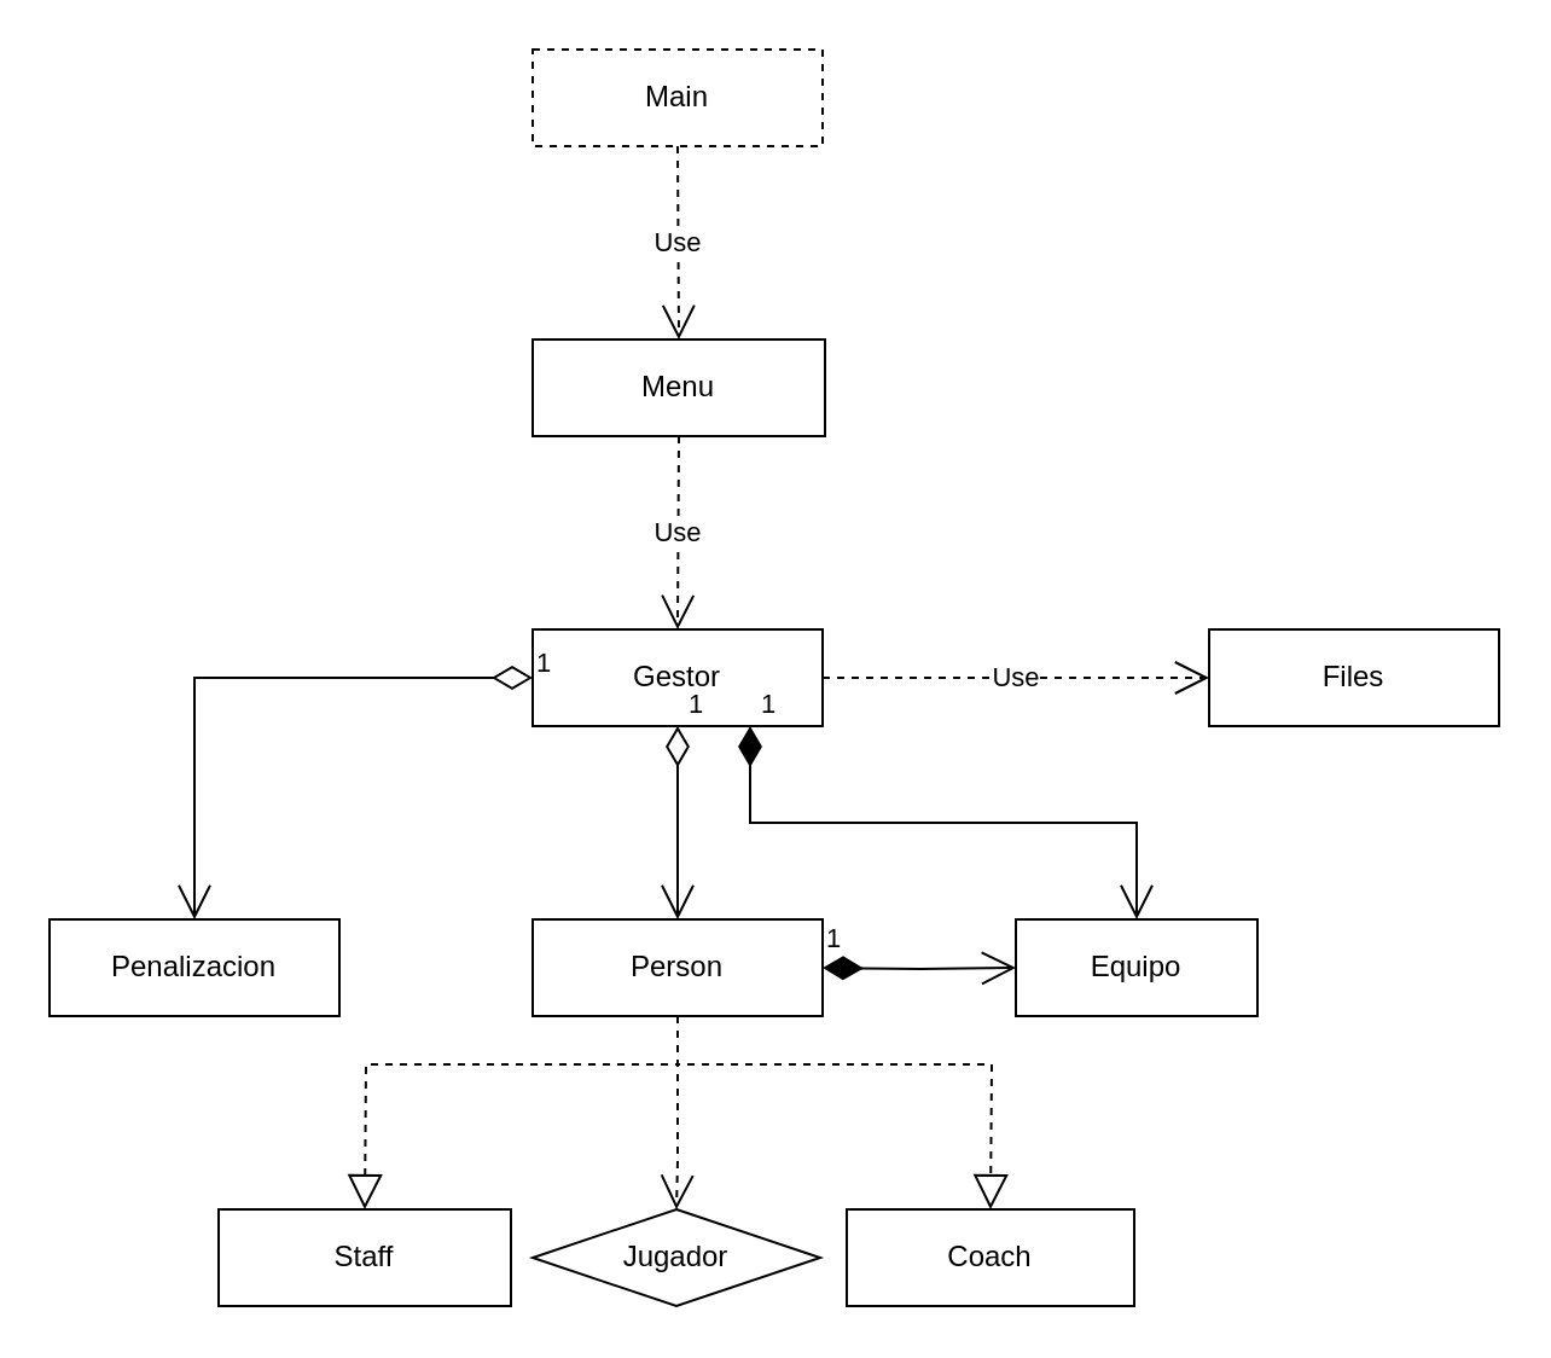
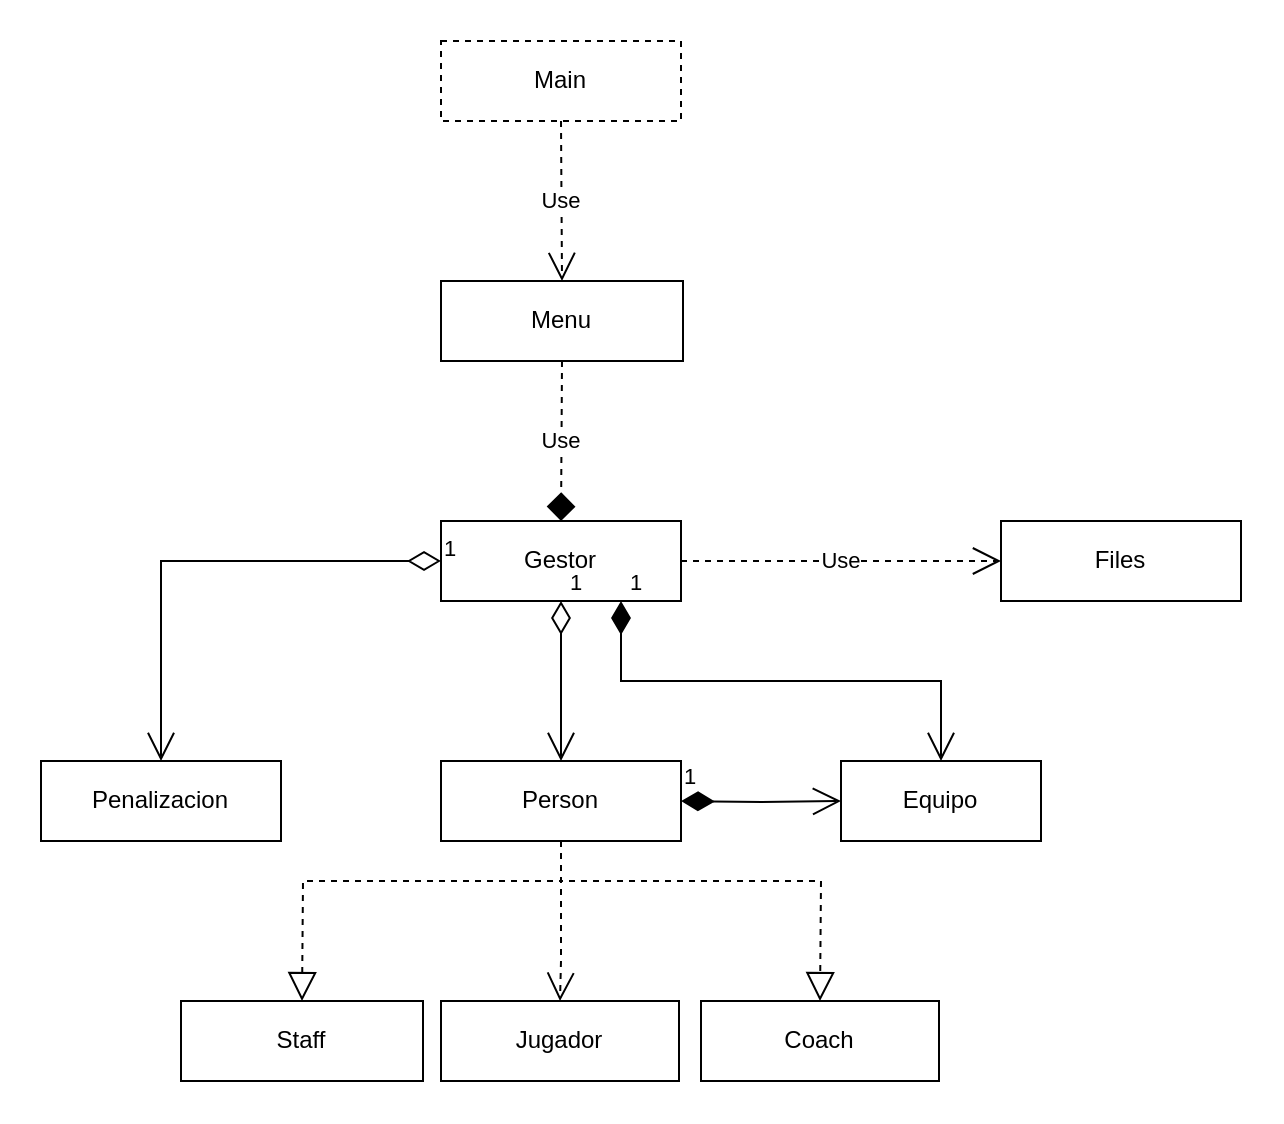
- <mxCell id="13" value="Use" style="endArrow=open;endSize=12;dashed=1;html=1;rounded=0;exitX=0.5;exitY=1;exitDx=0;exitDy=0;entryX=0.5;entryY=0;entryDx=0;entryDy=0;" parent="1" source="3" target="9" edge="1"><mxGeometry width="160" relative="1" as="geometry"><mxPoint x="290" y="70" as="sourcePoint" /><mxPoint x="291" y="150" as="targetPoint" /></mxGeometry></mxCell>
+ <mxCell id="13" value="Use" style="endArrow=diamond;endSize=12;dashed=1;html=1;rounded=0;exitX=0.5;exitY=1;exitDx=0;exitDy=0;entryX=0.5;entryY=0;entryDx=0;entryDy=0;" parent="1" source="3" target="9" edge="1"><mxGeometry width="160" relative="1" as="geometry"><mxPoint x="290" y="70" as="sourcePoint" /><mxPoint x="291" y="150" as="targetPoint" /></mxGeometry></mxCell>
- <mxCell id="6" value="Jugador" style="rhombus;html=1;whiteSpace=wrap;" parent="1" vertex="1"><mxGeometry x="220" y="500" width="119" height="40" as="geometry" /></mxCell>
+ <mxCell id="6" value="Jugador" style="html=1;whiteSpace=wrap;" parent="1" vertex="1"><mxGeometry x="220" y="500" width="119" height="40" as="geometry" /></mxCell>
